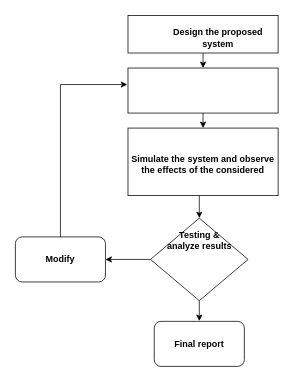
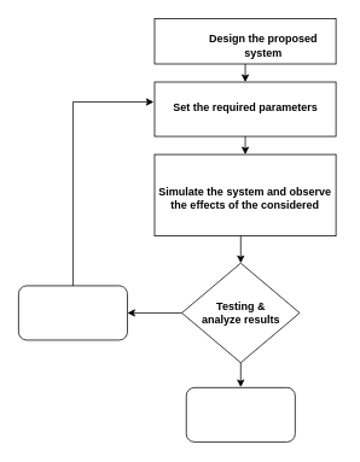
+ <mxCell id="5" value="&lt;b&gt;Set the required parameters&lt;/b&gt;" style="text;html=1;strokeColor=none;fillColor=none;align=center;verticalAlign=middle;whiteSpace=wrap;rounded=0;" vertex="1" parent="1"><mxGeometry x="187.5" y="105" width="165" height="25" as="geometry" /></mxCell>
- <mxCell id="9" value="&lt;b&gt;Testing &amp;amp; analyze results&lt;/b&gt;" style="text;html=1;strokeColor=none;fillColor=none;align=center;verticalAlign=middle;whiteSpace=wrap;rounded=0;fontFamily=Helvetica;fontSize=12;" vertex="1" parent="1"><mxGeometry x="217.5" y="305" width="95" height="30" as="geometry" /></mxCell>
+ <mxCell id="9" value="&lt;b&gt;Testing &amp;amp; analyze results&lt;/b&gt;" style="text;html=1;strokeColor=none;fillColor=none;align=center;verticalAlign=middle;whiteSpace=wrap;rounded=0;fontFamily=Helvetica;fontSize=12;" vertex="1" parent="1"><mxGeometry x="217.5" y="330" width="95" height="30" as="geometry" /></mxCell>
- <mxCell id="13" value="&lt;b&gt;Modify&lt;/b&gt;" style="text;html=1;strokeColor=none;fillColor=none;align=center;verticalAlign=middle;whiteSpace=wrap;rounded=0;fontFamily=Helvetica;fontSize=12;" vertex="1" parent="1"><mxGeometry x="50" y="330" width="60" height="30" as="geometry" /></mxCell>
- <mxCell id="11" value="&lt;b&gt;Final report&lt;/b&gt;" style="text;html=1;strokeColor=none;fillColor=none;align=center;verticalAlign=middle;whiteSpace=wrap;rounded=0;fontFamily=Helvetica;fontSize=12;" vertex="1" parent="1"><mxGeometry x="230" y="445" width="70" height="25" as="geometry" /></mxCell>
